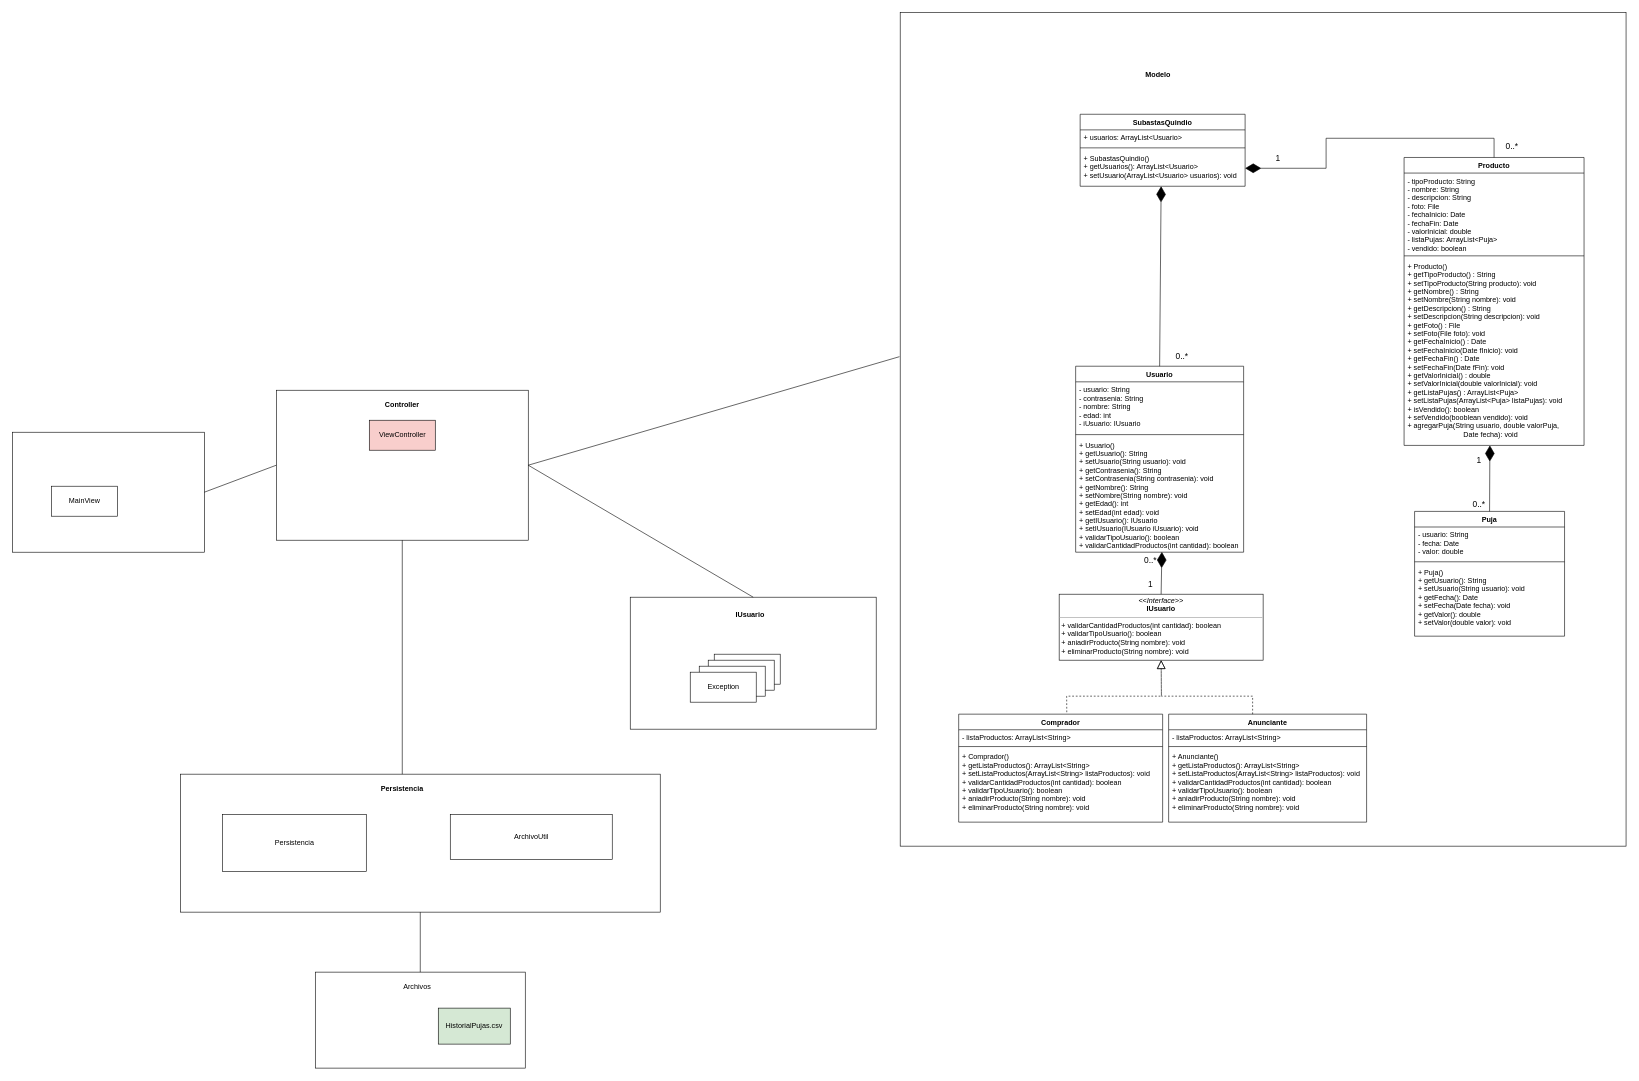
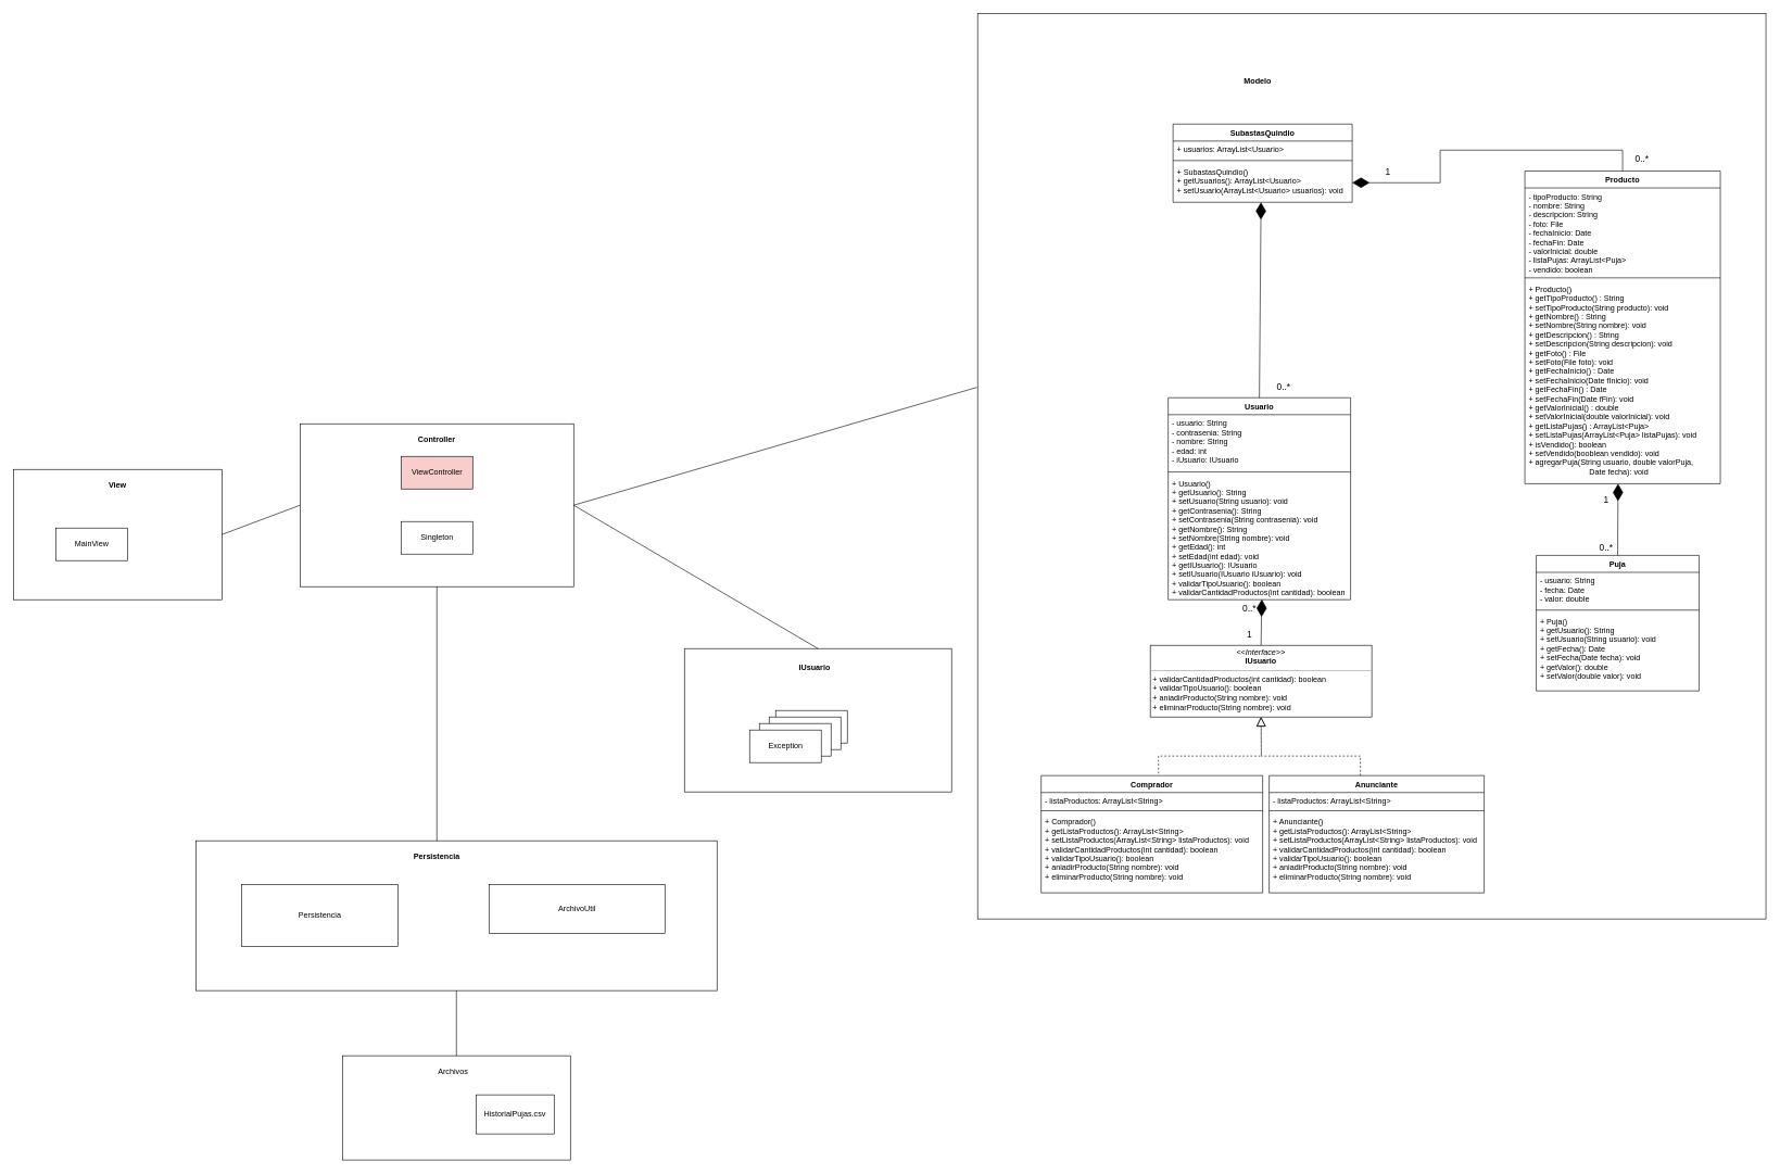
+ <mxCell id="39" value="View" style="text;align=center;fontStyle=1;verticalAlign=middle;spacingLeft=3;spacingRight=3;strokeColor=none;rotatable=0;points=[[0,0.5],[1,0.5]];portConstraint=eastwest;" parent="1" vertex="1"><mxGeometry x="140" y="730" width="80" height="26" as="geometry" /></mxCell>
+ <mxCell id="43" value="Singleton" style="html=1;" parent="1" vertex="1"><mxGeometry x="615" y="800" width="110" height="50" as="geometry" /></mxCell>
- <mxCell id="55" value="HistorialPujas.csv" style="rounded=0;whiteSpace=wrap;html=1;fillColor=#d5e8d4;" parent="1" vertex="1"><mxGeometry x="730" y="1680" width="120" height="60" as="geometry" /></mxCell>
+ <mxCell id="55" value="HistorialPujas.csv" style="rounded=0;whiteSpace=wrap;html=1;" parent="1" vertex="1"><mxGeometry x="730" y="1680" width="120" height="60" as="geometry" /></mxCell>
